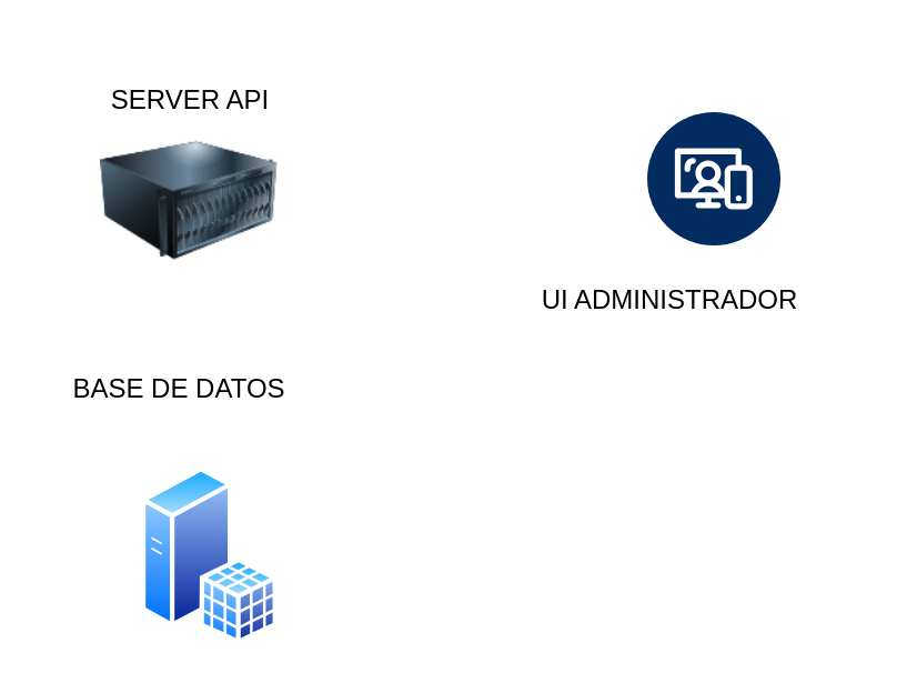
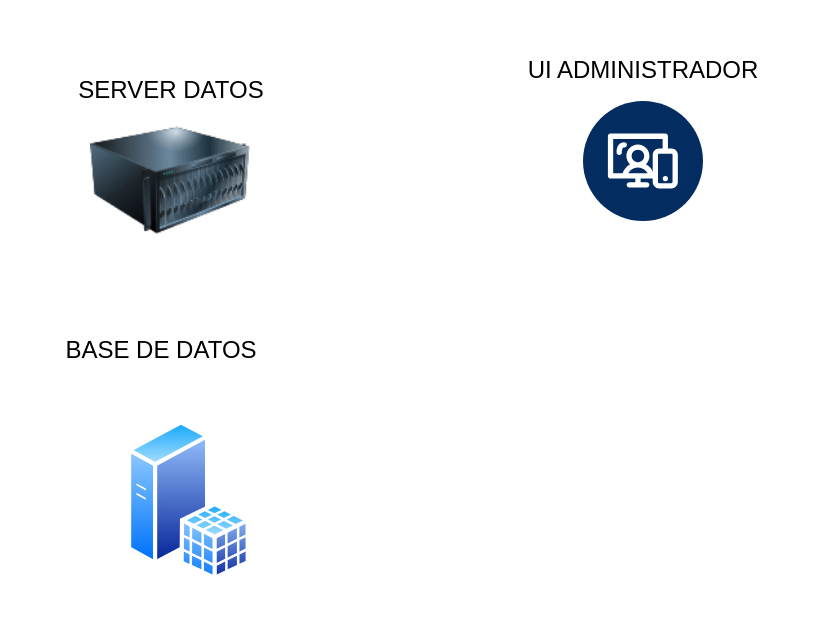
- <mxCell id="3" value="SERVER API" style="text;html=1;align=center;verticalAlign=middle;resizable=0;points=[];autosize=1;strokeColor=none;fillColor=none;" vertex="1" parent="1"><mxGeometry x="35" y="30" width="100" height="30" as="geometry" /></mxCell>
+ <mxCell id="3" value="SERVER DATOS" style="text;html=1;align=center;verticalAlign=middle;resizable=0;points=[];autosize=1;strokeColor=none;fillColor=none;" vertex="1" parent="1"><mxGeometry x="35" y="30" width="100" height="30" as="geometry" /></mxCell>
- <mxCell id="5" value="UI ADMINISTRADOR" style="text;html=1;align=center;verticalAlign=middle;resizable=0;points=[];autosize=1;strokeColor=none;fillColor=none;" vertex="1" parent="1"><mxGeometry x="231" y="120" width="140" height="30" as="geometry" /></mxCell>
+ <mxCell id="5" value="UI ADMINISTRADOR" style="text;html=1;align=center;verticalAlign=middle;resizable=0;points=[];autosize=1;strokeColor=none;fillColor=none;" vertex="1" parent="1"><mxGeometry x="251" y="20" width="140" height="30" as="geometry" /></mxCell>
